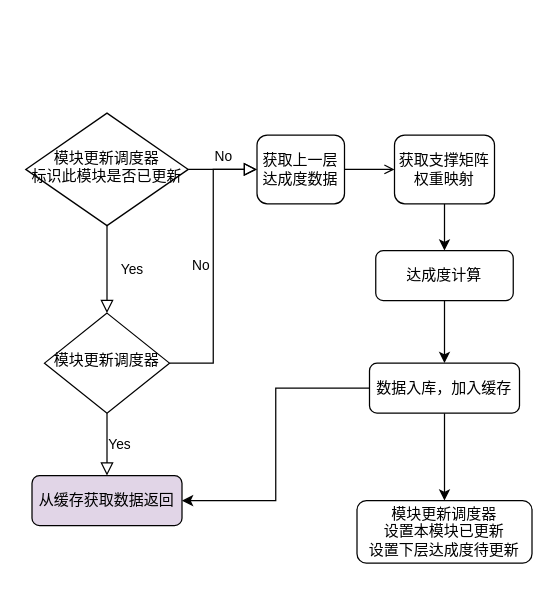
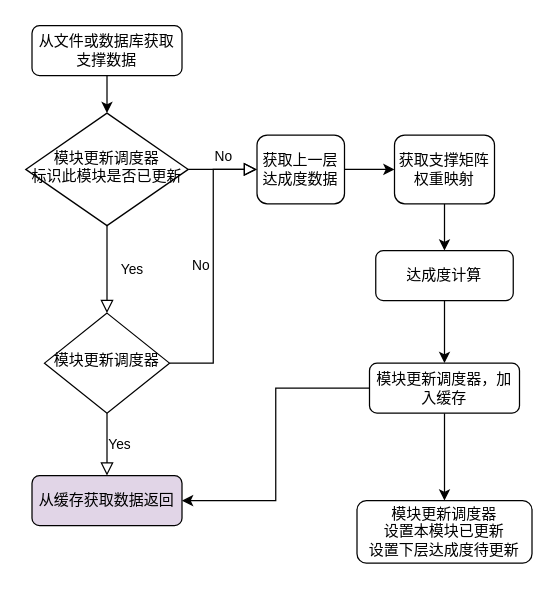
+ <mxCell id="6" value="从文件或数据库获取支撑数据" style="rounded=1;whiteSpace=wrap;html=1;fontSize=12;glass=0;strokeWidth=1;shadow=0;" vertex="1" parent="1"><mxGeometry x="25" y="20" width="120" height="40" as="geometry" /></mxCell>
+ <mxCell id="5" value="" style="edgeStyle=orthogonalEdgeStyle;rounded=0;orthogonalLoop=1;jettySize=auto;html=1;" edge="1" parent="1" source="6" target="4"><mxGeometry relative="1" as="geometry" /></mxCell>
- <mxCell id="11" value="" style="edgeStyle=orthogonalEdgeStyle;rounded=0;orthogonalLoop=1;jettySize=auto;html=1;endArrow=open;" edge="1" parent="1" source="12" target="14"><mxGeometry relative="1" as="geometry" /></mxCell>
+ <mxCell id="11" value="" style="edgeStyle=orthogonalEdgeStyle;rounded=0;orthogonalLoop=1;jettySize=auto;html=1;" edge="1" parent="1" source="12" target="14"><mxGeometry relative="1" as="geometry" /></mxCell>
- <mxCell id="19" value="数据入库，加入缓存" style="whiteSpace=wrap;html=1;rounded=1;glass=0;strokeWidth=1;shadow=0;" vertex="1" parent="1"><mxGeometry x="295" y="290" width="120" height="40" as="geometry" /></mxCell>
+ <mxCell id="19" value="模块更新调度器，加入缓存" style="whiteSpace=wrap;html=1;rounded=1;glass=0;strokeWidth=1;shadow=0;" vertex="1" parent="1"><mxGeometry x="295" y="290" width="120" height="40" as="geometry" /></mxCell>
